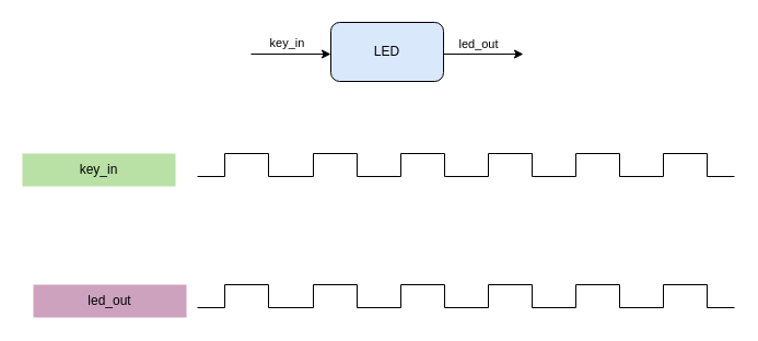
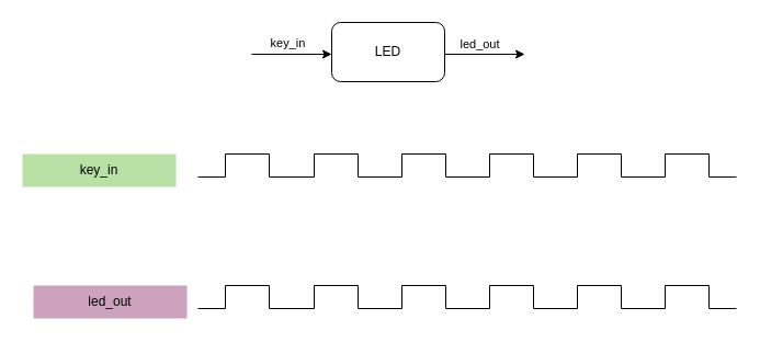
- <mxCell id="2" value="LED" style="rounded=1;whiteSpace=wrap;html=1;fillColor=#dae8fc;" vertex="1" parent="1"><mxGeometry x="302" y="20" width="103" height="54" as="geometry" /></mxCell>
+ <mxCell id="2" value="LED" style="rounded=1;whiteSpace=wrap;html=1;" vertex="1" parent="1"><mxGeometry x="302" y="20" width="103" height="54" as="geometry" /></mxCell>
